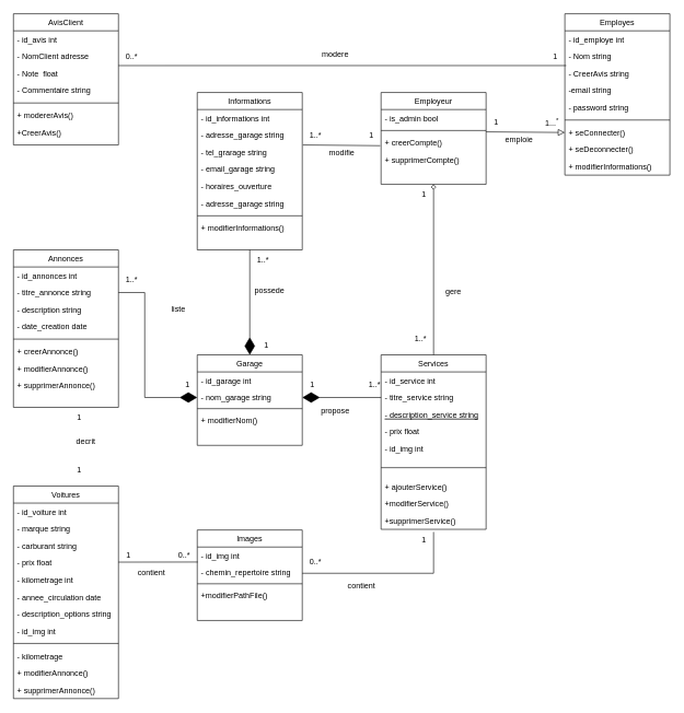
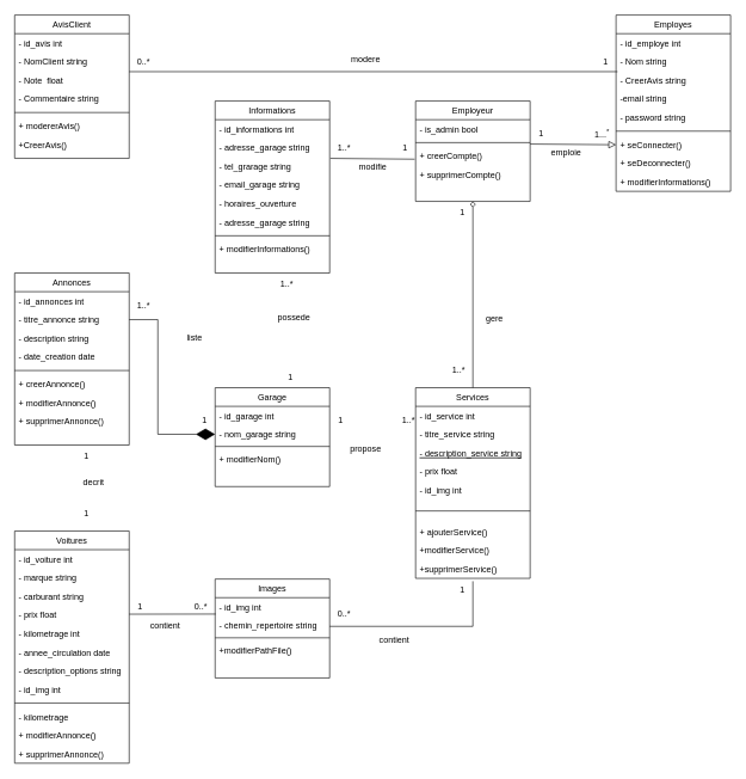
- <mxCell id="92" value="- NomClient adresse" style="text;align=left;verticalAlign=top;spacingLeft=4;spacingRight=4;overflow=hidden;rotatable=0;points=[[0,0.5],[1,0.5]];portConstraint=eastwest;rounded=0;shadow=0;html=0;" parent="90" vertex="1"><mxGeometry y="52" width="160" height="26" as="geometry" /></mxCell>
+ <mxCell id="92" value="- NomClient string" style="text;align=left;verticalAlign=top;spacingLeft=4;spacingRight=4;overflow=hidden;rotatable=0;points=[[0,0.5],[1,0.5]];portConstraint=eastwest;rounded=0;shadow=0;html=0;" parent="90" vertex="1"><mxGeometry y="52" width="160" height="26" as="geometry" /></mxCell>
- <mxCell id="98" value="" style="endArrow=diamondThin;endFill=1;endSize=24;html=1;rounded=0;exitX=0.5;exitY=1;exitDx=0;exitDy=0;entryX=0.5;entryY=0;entryDx=0;entryDy=0;" parent="1" source="17" target="2" edge="1"><mxGeometry width="160" relative="1" as="geometry"><mxPoint x="380" y="270" as="sourcePoint" /><mxPoint x="490" y="460" as="targetPoint" /></mxGeometry></mxCell>
- <mxCell id="43" value="" style="endArrow=diamondThin;endFill=1;endSize=24;html=1;rounded=0;entryX=1;entryY=0.5;entryDx=0;entryDy=0;exitX=0;exitY=0.5;exitDx=0;exitDy=0;" parent="1" source="9" target="4" edge="1"><mxGeometry width="160" relative="1" as="geometry"><mxPoint x="690" y="410" as="sourcePoint" /><mxPoint x="850" y="410" as="targetPoint" /></mxGeometry></mxCell>
